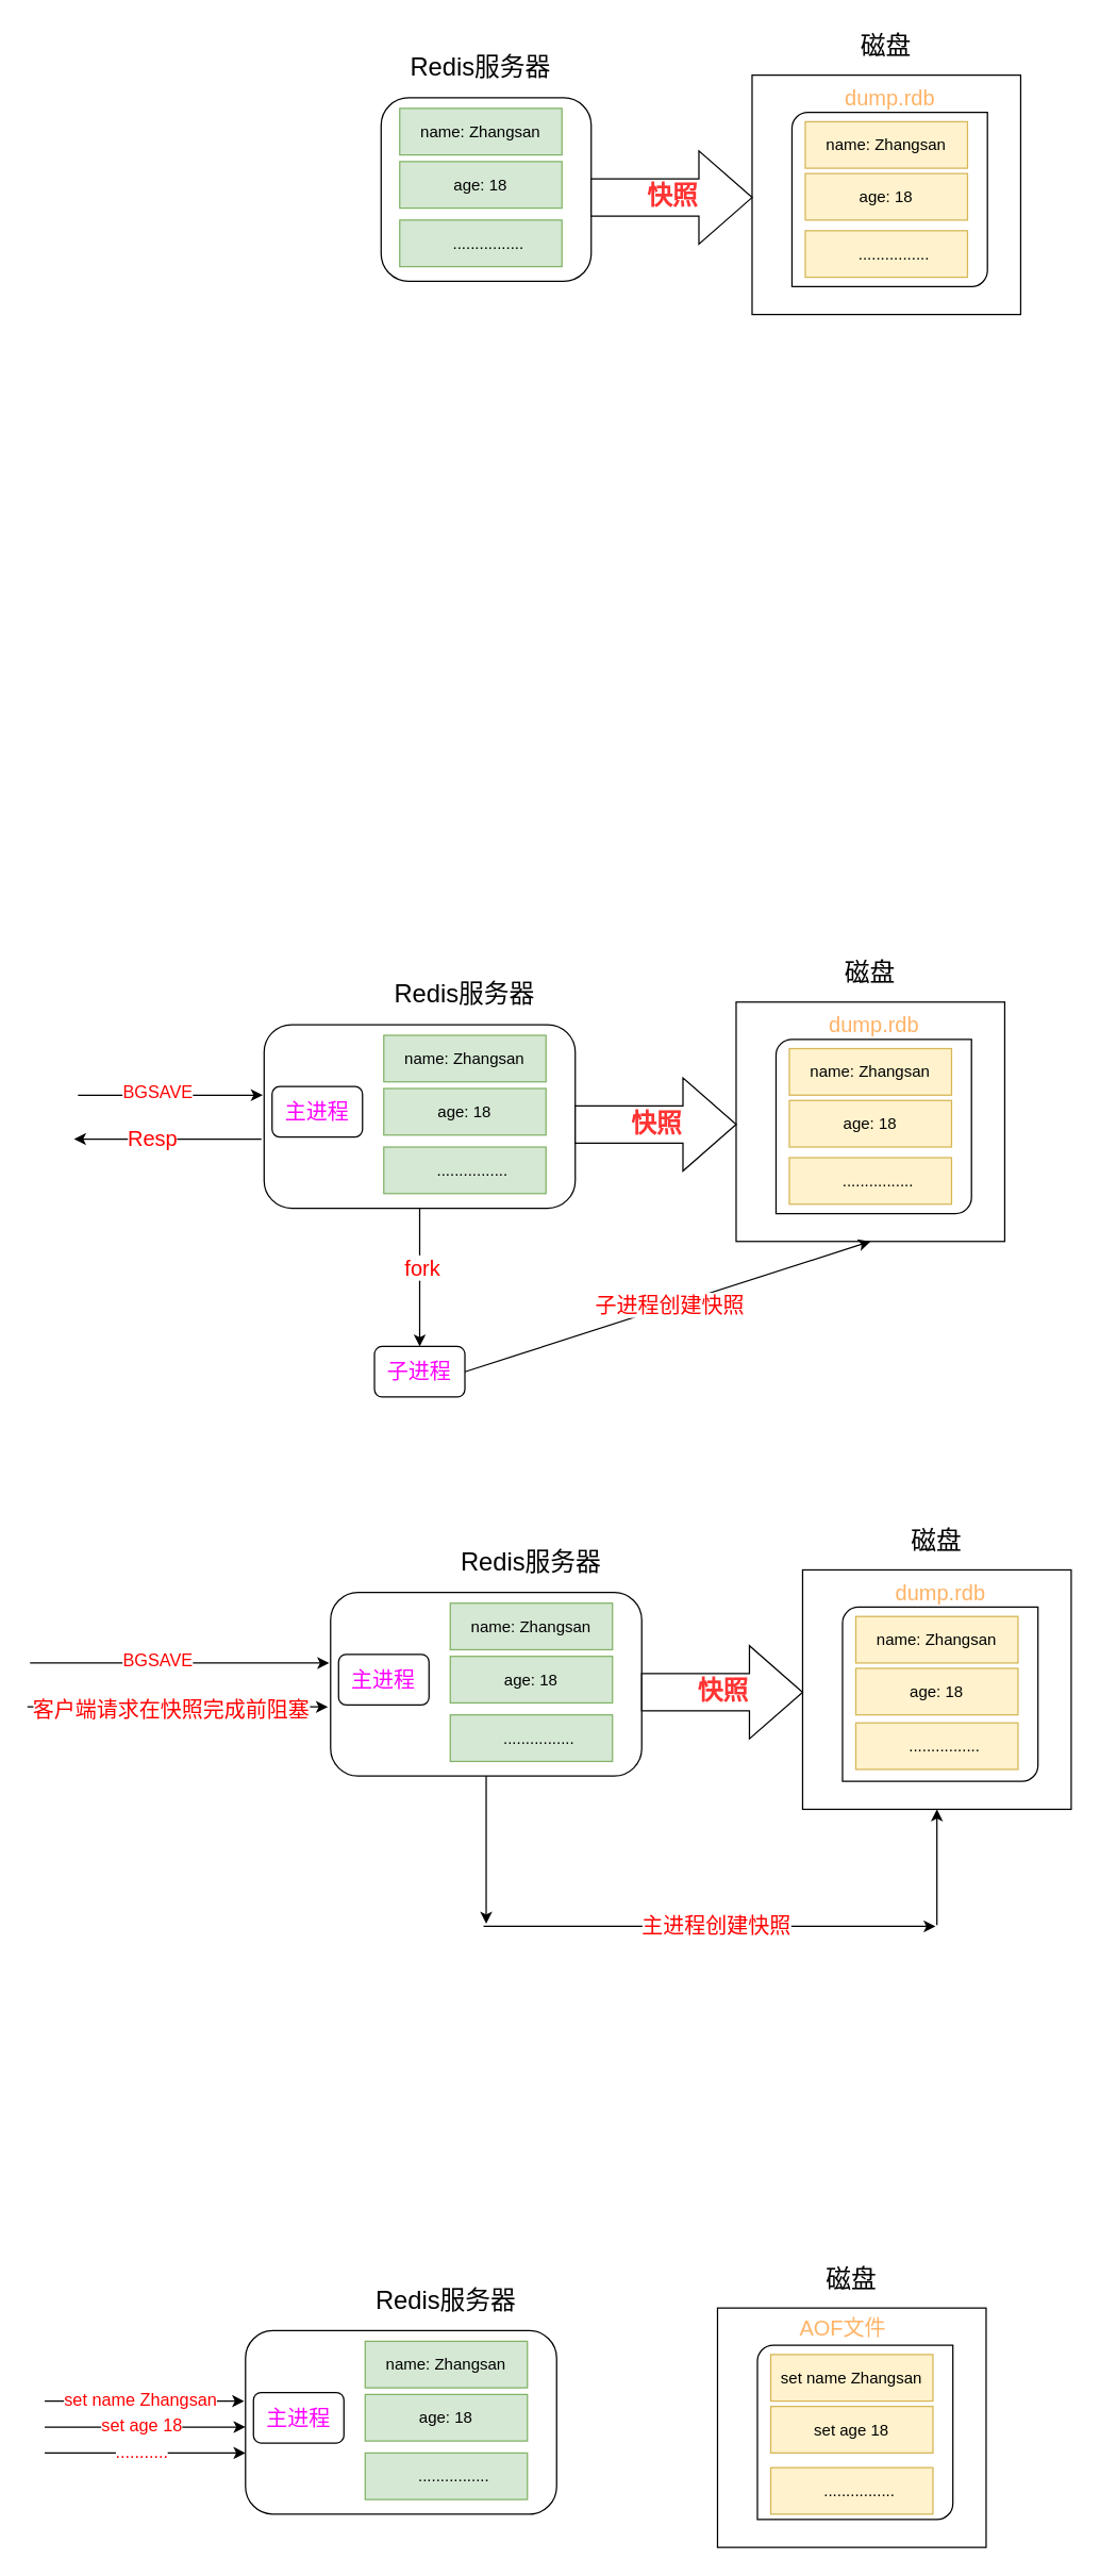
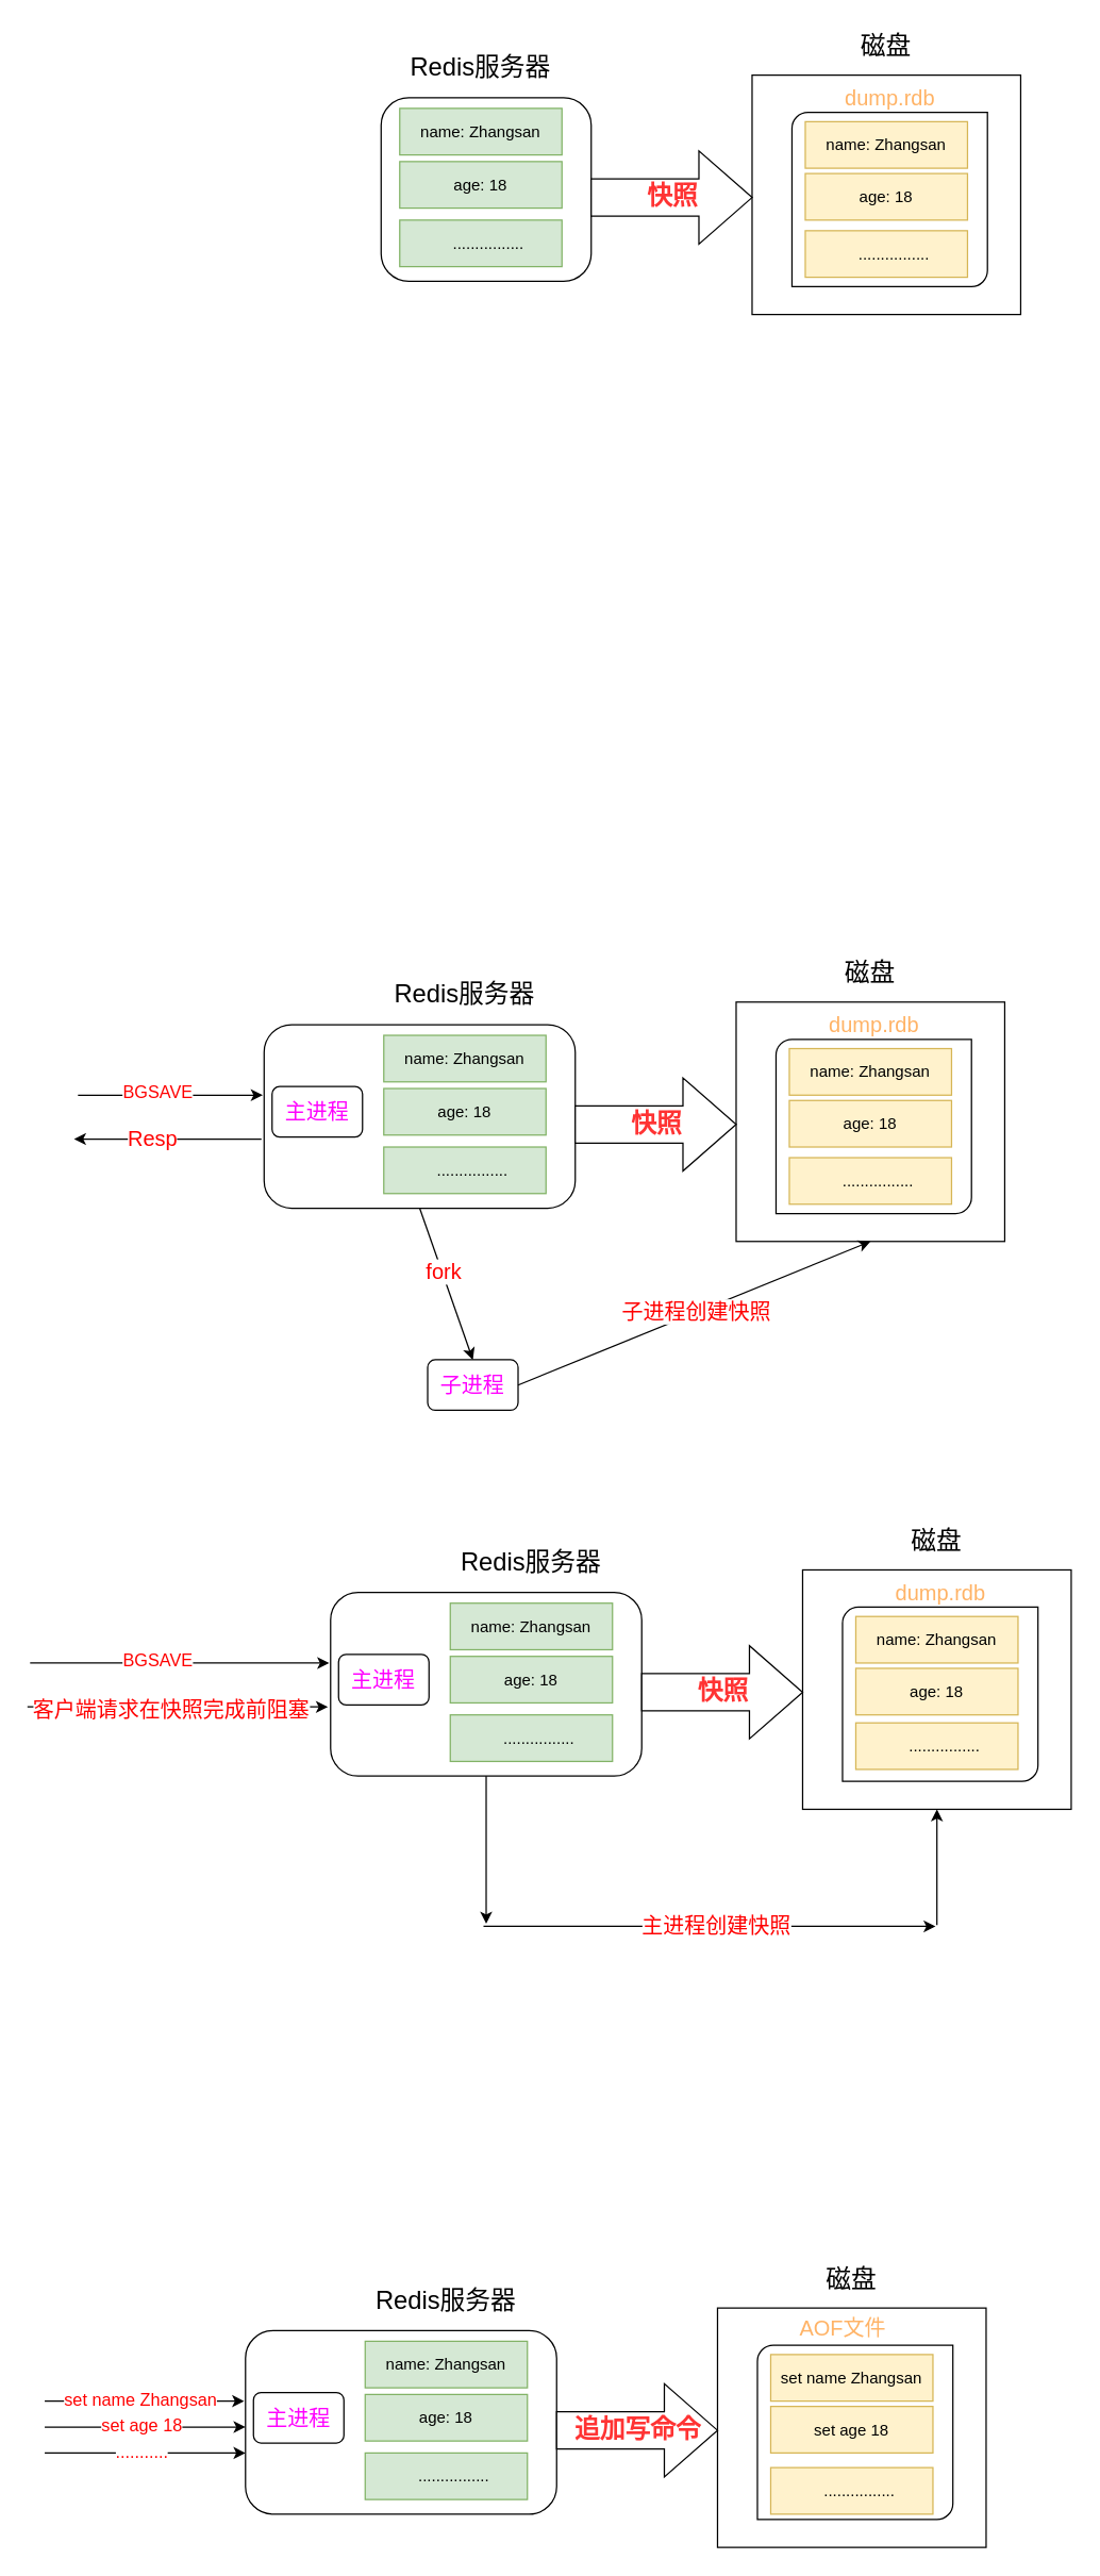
- <mxCell id="19" value="子进程" style="rounded=1;whiteSpace=wrap;html=1;fontSize=16;fontColor=#FF00FF;" vertex="1" parent="1"><mxGeometry x="281" y="1012" width="68" height="38" as="geometry" /></mxCell>
+ <mxCell id="19" value="子进程" style="rounded=1;whiteSpace=wrap;html=1;fontSize=16;fontColor=#FF00FF;" vertex="1" parent="1"><mxGeometry x="321" y="1022" width="68" height="38" as="geometry" /></mxCell>
+ <mxCell id="51" value="&lt;font color=&quot;#ff3333&quot;&gt;&lt;span style=&quot;font-size: 19px&quot;&gt;&lt;b&gt;追加写命令&lt;/b&gt;&lt;/span&gt;&lt;/font&gt;" style="html=1;shadow=0;dashed=0;align=center;verticalAlign=middle;shape=mxgraph.arrows2.arrow;dy=0.6;dx=40;notch=0;" vertex="1" parent="1"><mxGeometry x="418" y="1792" width="121" height="70" as="geometry" /></mxCell>
